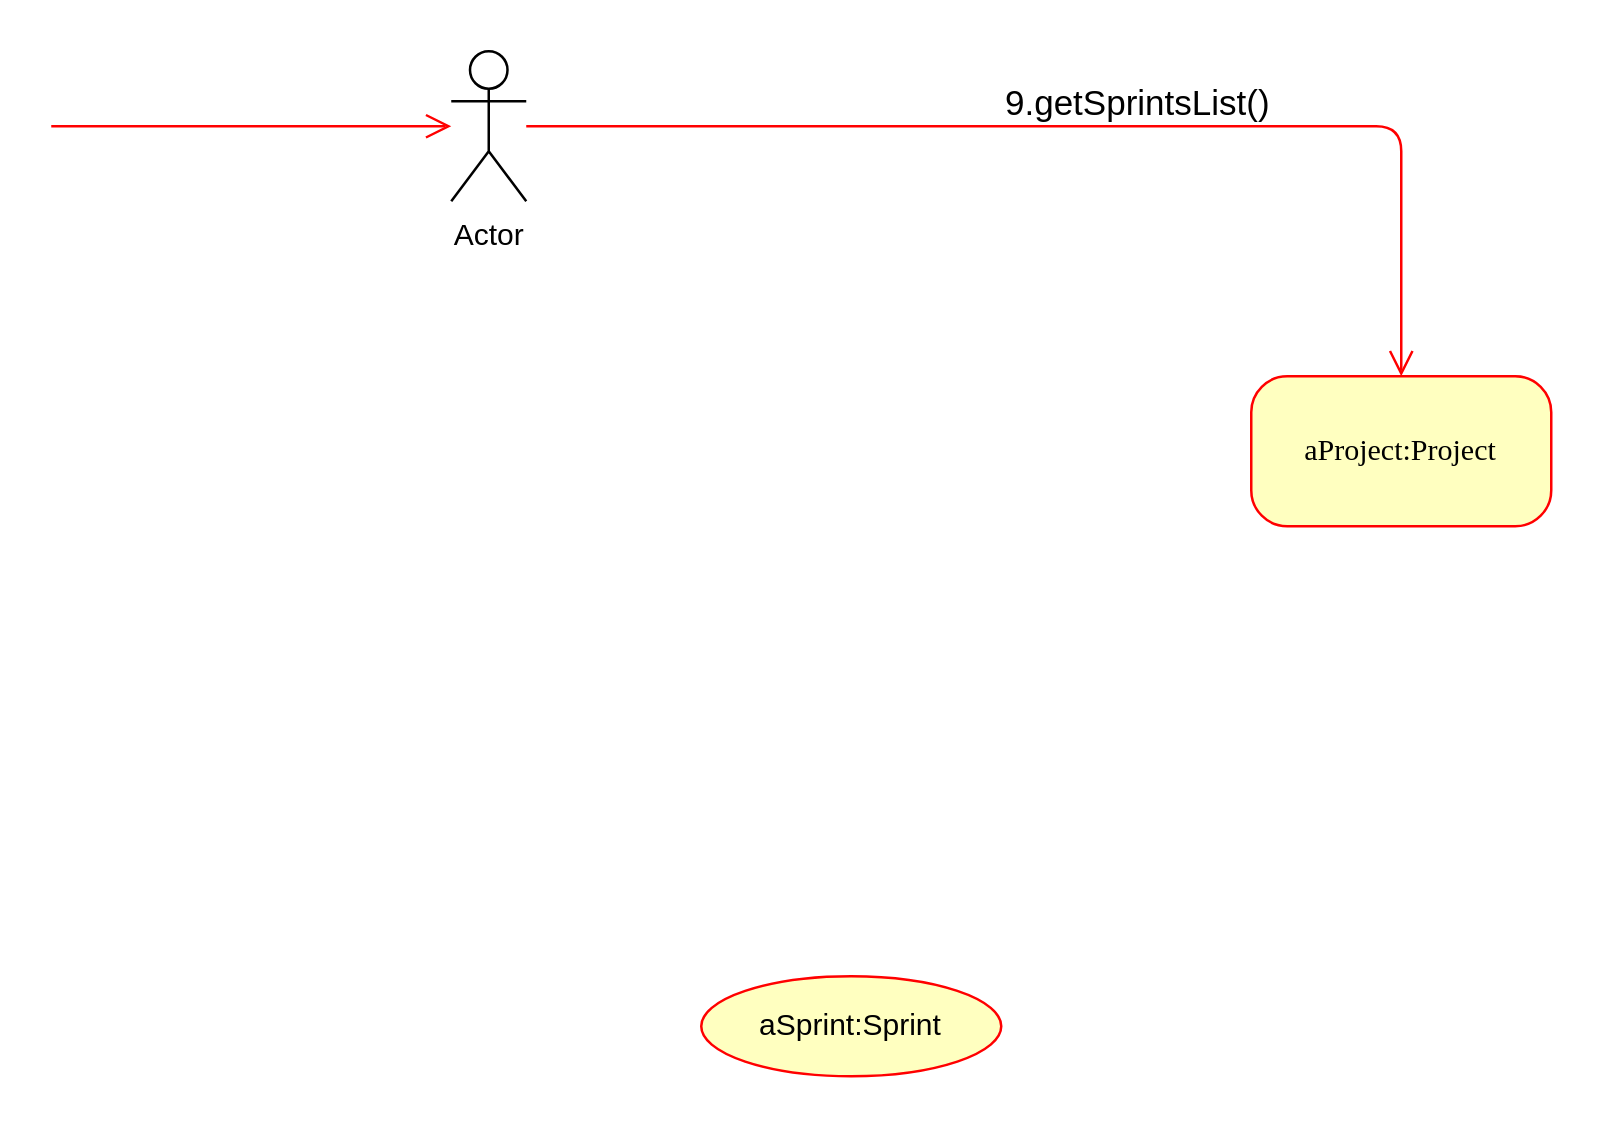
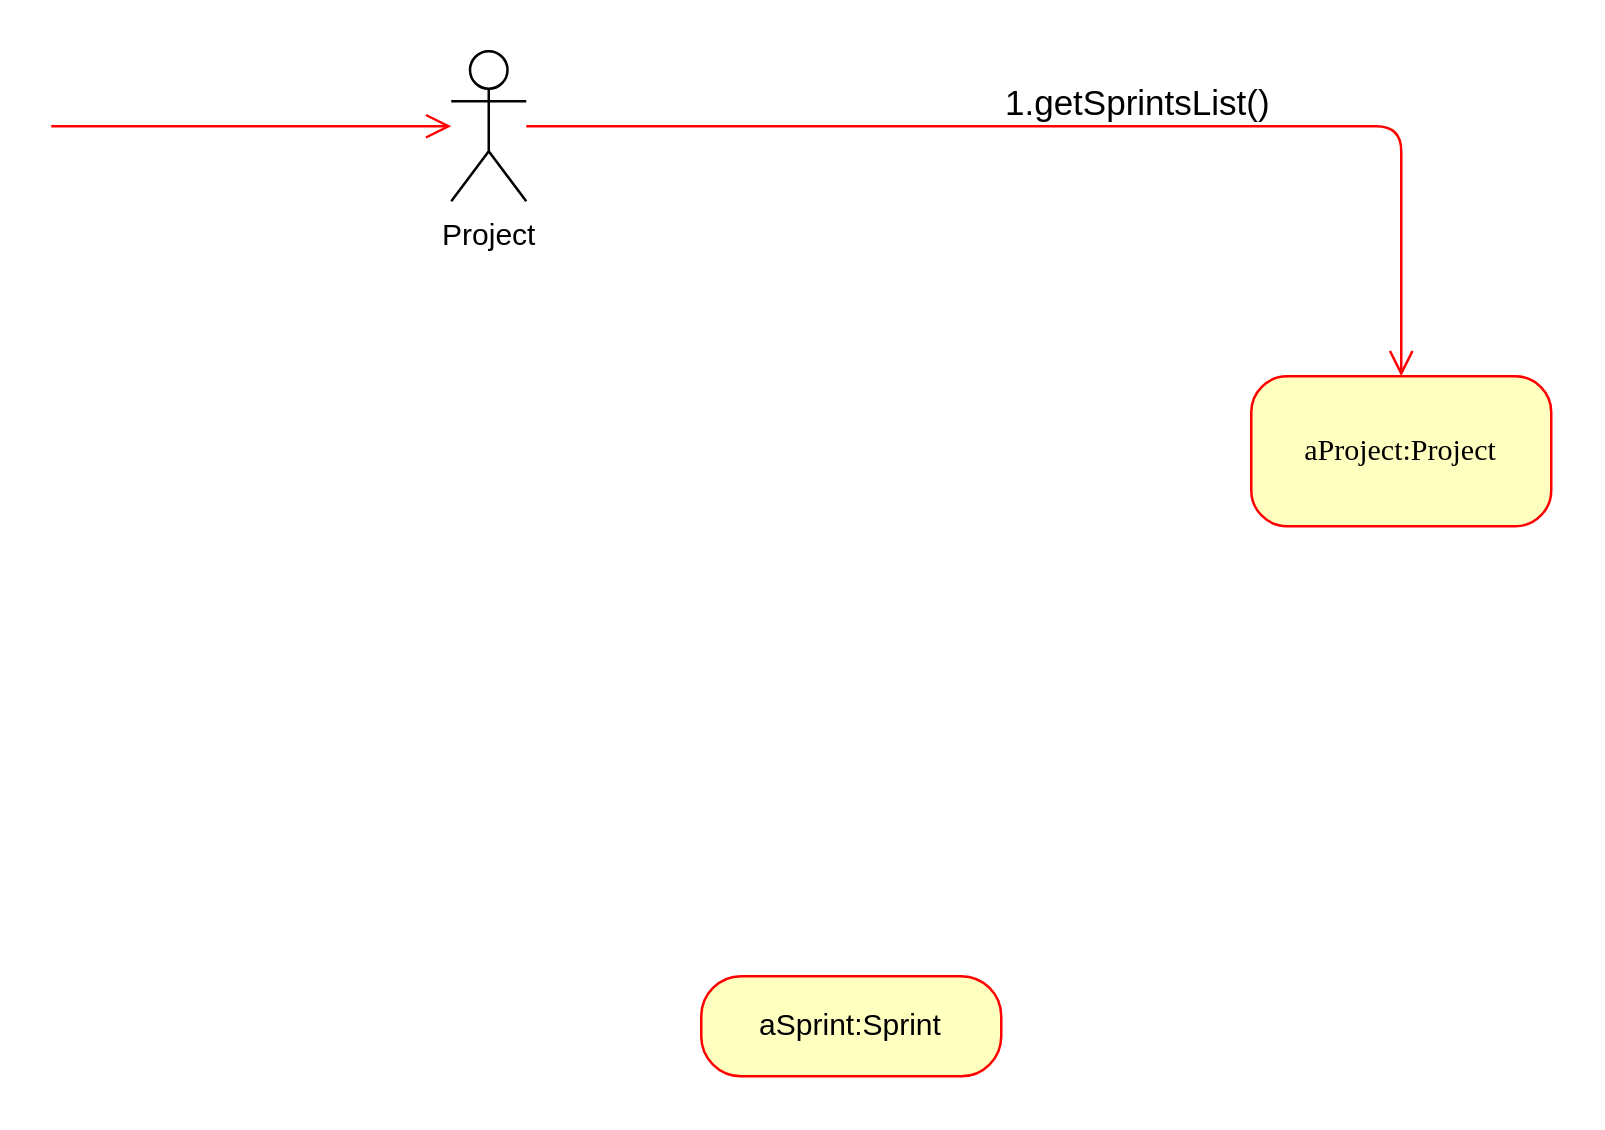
- <mxCell id="6" value="&lt;font style=&quot;font-size: 14px;&quot;&gt;9.getSprintsList()&lt;/font&gt;" style="text;html=1;resizable=0;points=[];autosize=1;align=left;verticalAlign=top;spacingTop=-4;fontSize=14;" vertex="1" parent="1"><mxGeometry x="400" y="30" width="90" height="20" as="geometry" /></mxCell>
+ <mxCell id="6" value="&lt;font style=&quot;font-size: 14px;&quot;&gt;1.getSprintsList()&lt;/font&gt;" style="text;html=1;resizable=0;points=[];autosize=1;align=left;verticalAlign=top;spacingTop=-4;fontSize=14;" vertex="1" parent="1"><mxGeometry x="400" y="30" width="90" height="20" as="geometry" /></mxCell>
- <mxCell id="5" value="Actor" style="shape=umlActor;verticalLabelPosition=bottom;labelBackgroundColor=#ffffff;verticalAlign=top;html=1;outlineConnect=0;" vertex="1" parent="1"><mxGeometry x="180" y="20" width="30" height="60" as="geometry" /></mxCell>
+ <mxCell id="5" value="Project" style="shape=umlActor;verticalLabelPosition=bottom;labelBackgroundColor=#ffffff;verticalAlign=top;html=1;outlineConnect=0;" vertex="1" parent="1"><mxGeometry x="180" y="20" width="30" height="60" as="geometry" /></mxCell>
- <mxCell id="7" value="aSprint:Sprint" style="ellipse;whiteSpace=wrap;html=1;arcSize=40;fontColor=#000000;fillColor=#ffffc0;strokeColor=#ff0000;" vertex="1" parent="1"><mxGeometry x="280" y="390" width="120" height="40" as="geometry" /></mxCell>
+ <mxCell id="7" value="aSprint:Sprint" style="rounded=1;whiteSpace=wrap;html=1;arcSize=40;fontColor=#000000;fillColor=#ffffc0;strokeColor=#ff0000;" vertex="1" parent="1"><mxGeometry x="280" y="390" width="120" height="40" as="geometry" /></mxCell>
